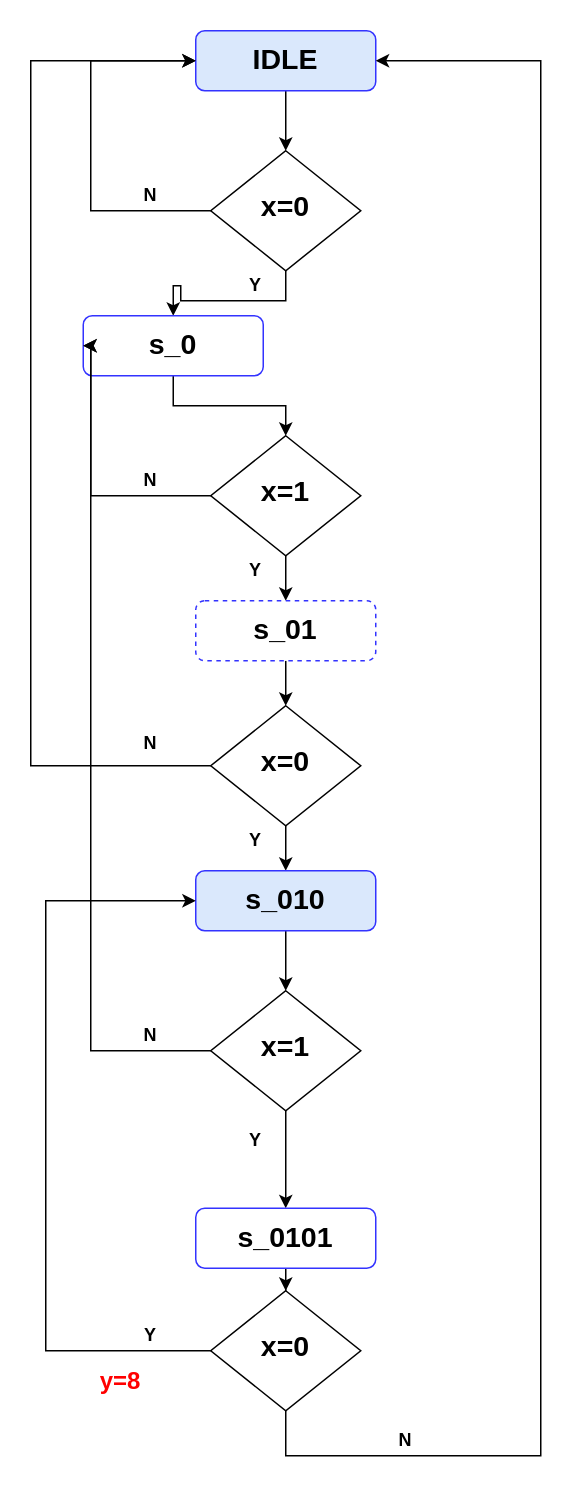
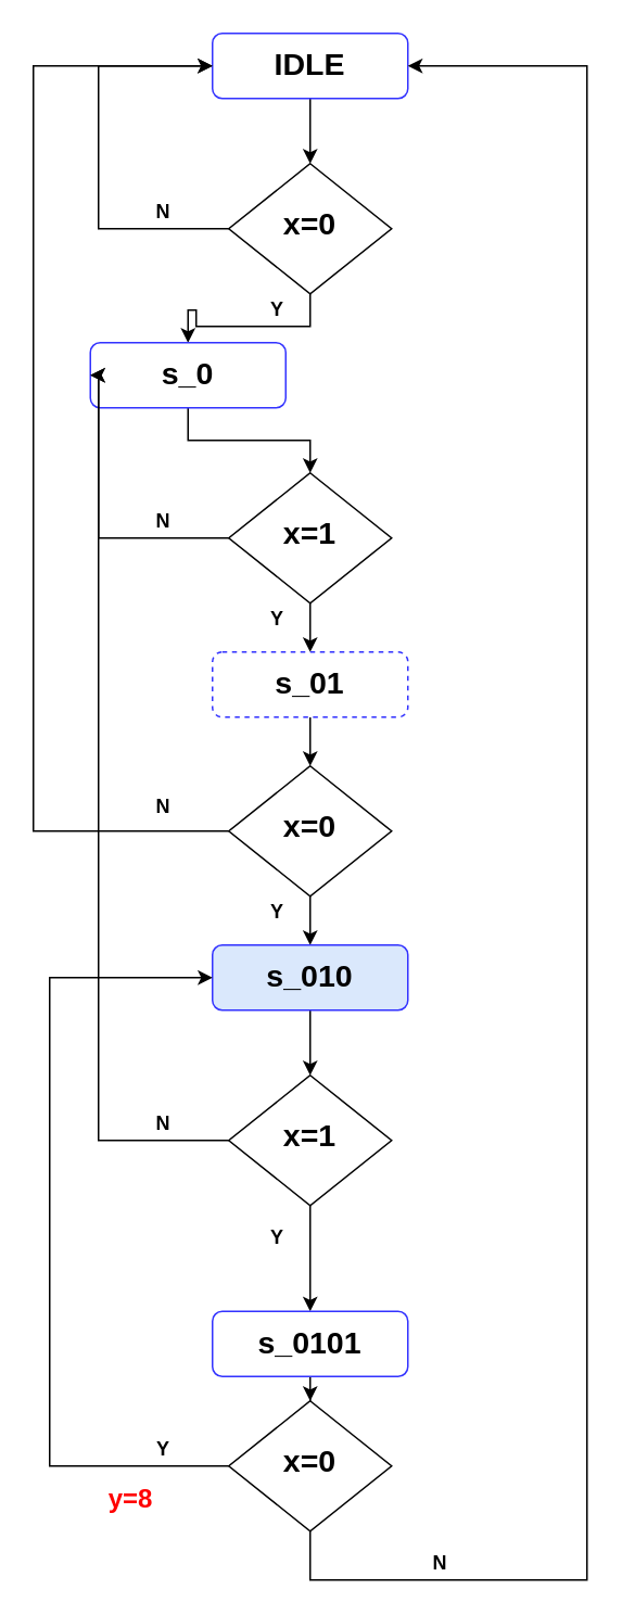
- <mxCell id="3" value="&lt;font style=&quot;font-size: 19px&quot;&gt;&lt;b&gt;IDLE&lt;/b&gt;&lt;/font&gt;" style="rounded=1;whiteSpace=wrap;html=1;fontSize=12;glass=0;strokeWidth=1;shadow=0;strokeColor=#3333FF;fillColor=#dae8fc;" parent="1" vertex="1"><mxGeometry x="130" y="20" width="120" height="40" as="geometry" /></mxCell>
+ <mxCell id="3" value="&lt;font style=&quot;font-size: 19px&quot;&gt;&lt;b&gt;IDLE&lt;/b&gt;&lt;/font&gt;" style="rounded=1;whiteSpace=wrap;html=1;fontSize=12;glass=0;strokeWidth=1;shadow=0;strokeColor=#3333FF;" parent="1" vertex="1"><mxGeometry x="130" y="20" width="120" height="40" as="geometry" /></mxCell>
